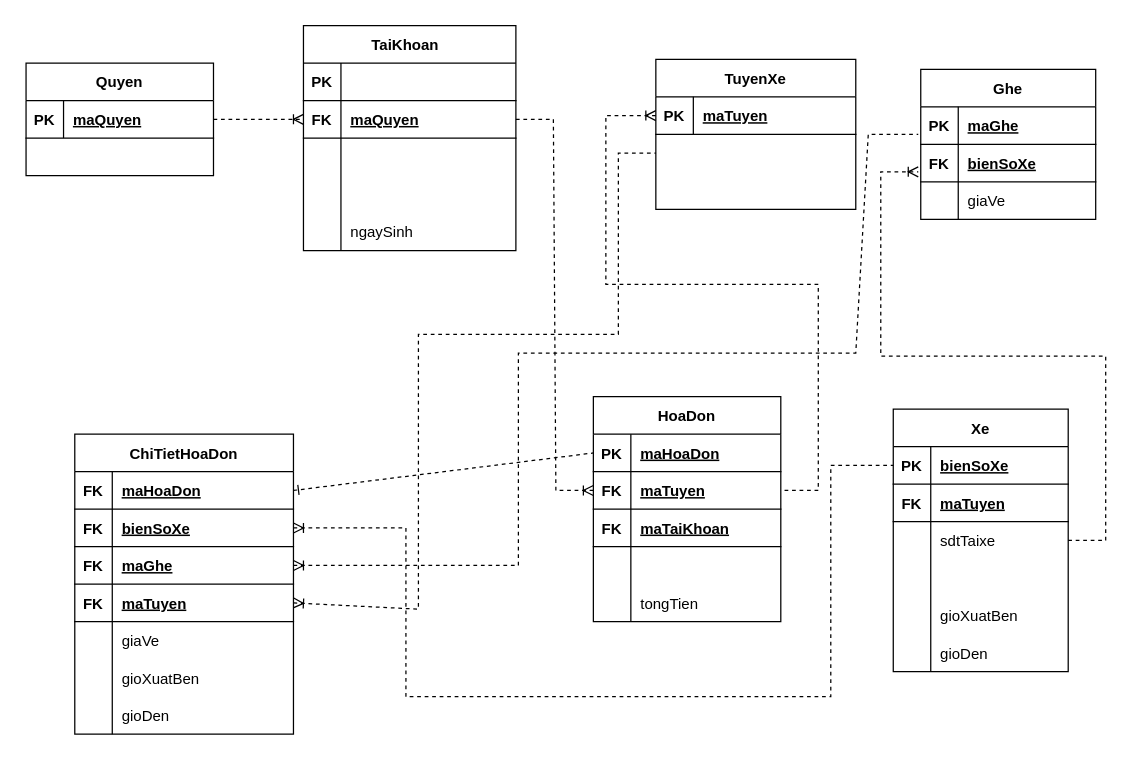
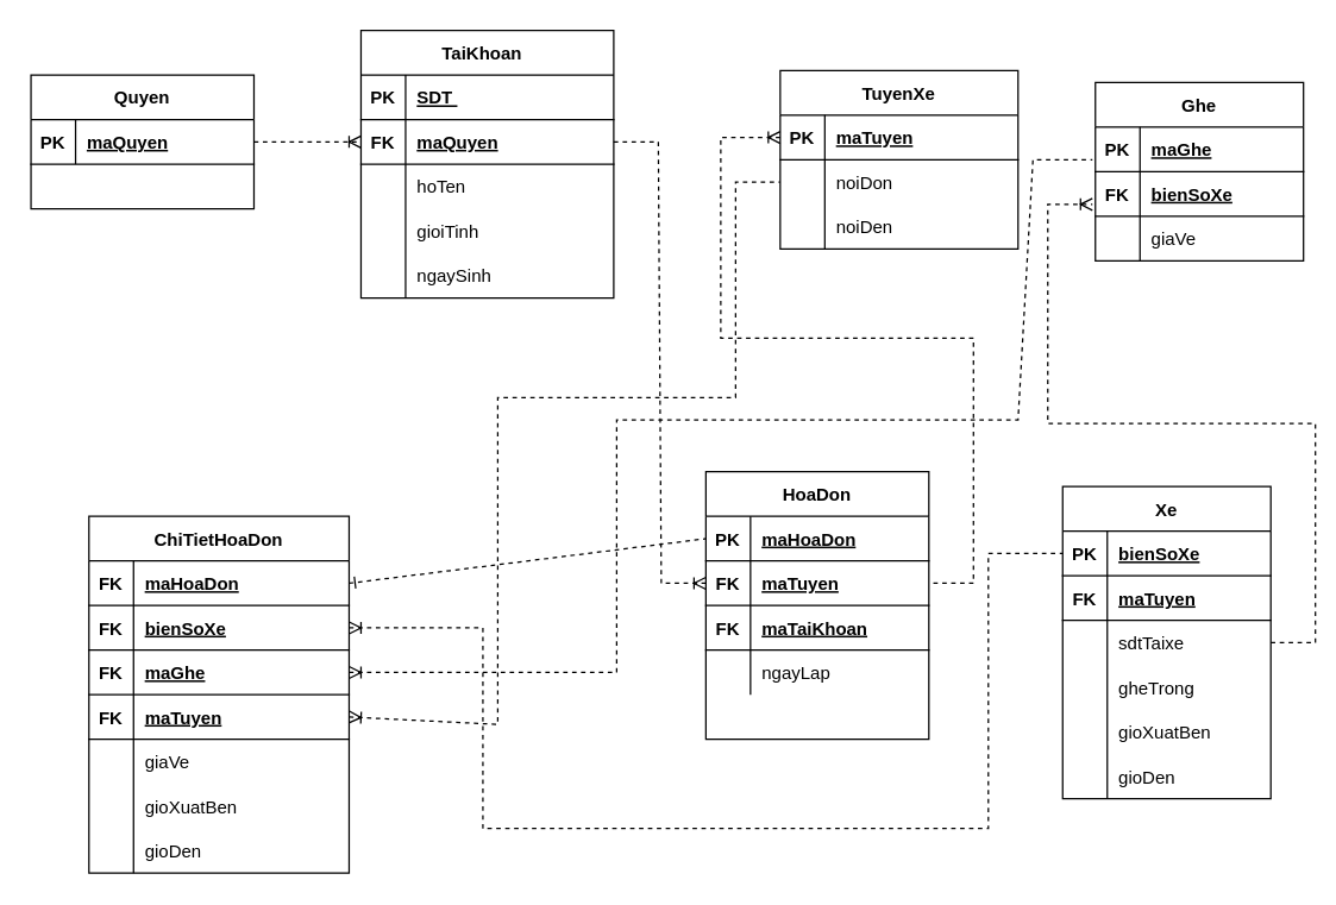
+ <mxCell id="5" value="SDT " style="shape=partialRectangle;overflow=hidden;connectable=0;fillColor=none;top=0;left=0;bottom=0;right=0;align=left;spacingLeft=6;fontStyle=5;" parent="3" vertex="1"><mxGeometry x="30" width="140" height="30" as="geometry"><mxRectangle width="140" height="30" as="alternateBounds" /></mxGeometry></mxCell>
+ <mxCell id="24" value="noiDon" style="shape=partialRectangle;overflow=hidden;connectable=0;fillColor=none;top=0;left=0;bottom=0;right=0;align=left;spacingLeft=6;" vertex="1" parent="22"><mxGeometry x="30" width="130" height="30" as="geometry"><mxRectangle width="130" height="30" as="alternateBounds" /></mxGeometry></mxCell>
+ <mxCell id="11" value="hoTen" style="shape=partialRectangle;overflow=hidden;connectable=0;fillColor=none;top=0;left=0;bottom=0;right=0;align=left;spacingLeft=6;" parent="9" vertex="1"><mxGeometry x="30" width="140" height="30" as="geometry"><mxRectangle width="140" height="30" as="alternateBounds" /></mxGeometry></mxCell>
+ <mxCell id="27" value="noiDen" style="shape=partialRectangle;overflow=hidden;connectable=0;fillColor=none;top=0;left=0;bottom=0;right=0;align=left;spacingLeft=6;" vertex="1" parent="25"><mxGeometry x="30" width="130" height="30" as="geometry"><mxRectangle width="130" height="30" as="alternateBounds" /></mxGeometry></mxCell>
+ <mxCell id="14" value="gioiTinh" style="shape=partialRectangle;overflow=hidden;connectable=0;fillColor=none;top=0;left=0;bottom=0;right=0;align=left;spacingLeft=6;" vertex="1" parent="12"><mxGeometry x="30" width="140" height="30" as="geometry"><mxRectangle width="140" height="30" as="alternateBounds" /></mxGeometry></mxCell>
+ <mxCell id="75" value="ngayLap  " style="shape=partialRectangle;overflow=hidden;connectable=0;fillColor=none;top=0;left=0;bottom=0;right=0;align=left;spacingLeft=6;" vertex="1" parent="73"><mxGeometry x="30" width="120" height="30" as="geometry"><mxRectangle width="120" height="30" as="alternateBounds" /></mxGeometry></mxCell>
+ <mxCell id="40" value="gheTrong" style="shape=partialRectangle;overflow=hidden;connectable=0;fillColor=none;top=0;left=0;bottom=0;right=0;align=left;spacingLeft=6;" vertex="1" parent="38"><mxGeometry x="30" width="110" height="30" as="geometry"><mxRectangle width="110" height="30" as="alternateBounds" /></mxGeometry></mxCell>
- <mxCell id="78" value="tongTien" style="shape=partialRectangle;overflow=hidden;connectable=0;fillColor=none;top=0;left=0;bottom=0;right=0;align=left;spacingLeft=6;" vertex="1" parent="76"><mxGeometry x="30" width="120" height="30" as="geometry"><mxRectangle width="120" height="30" as="alternateBounds" /></mxGeometry></mxCell>
